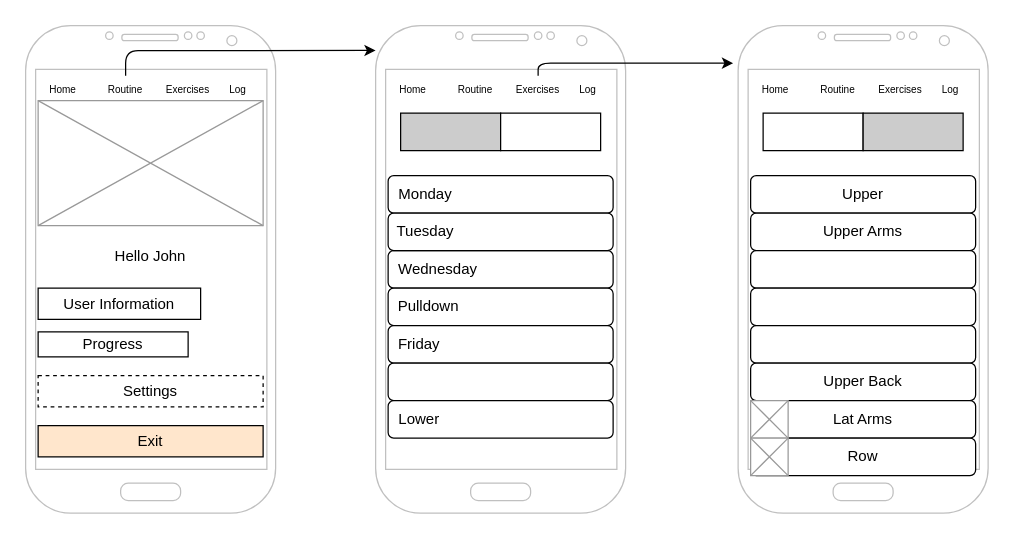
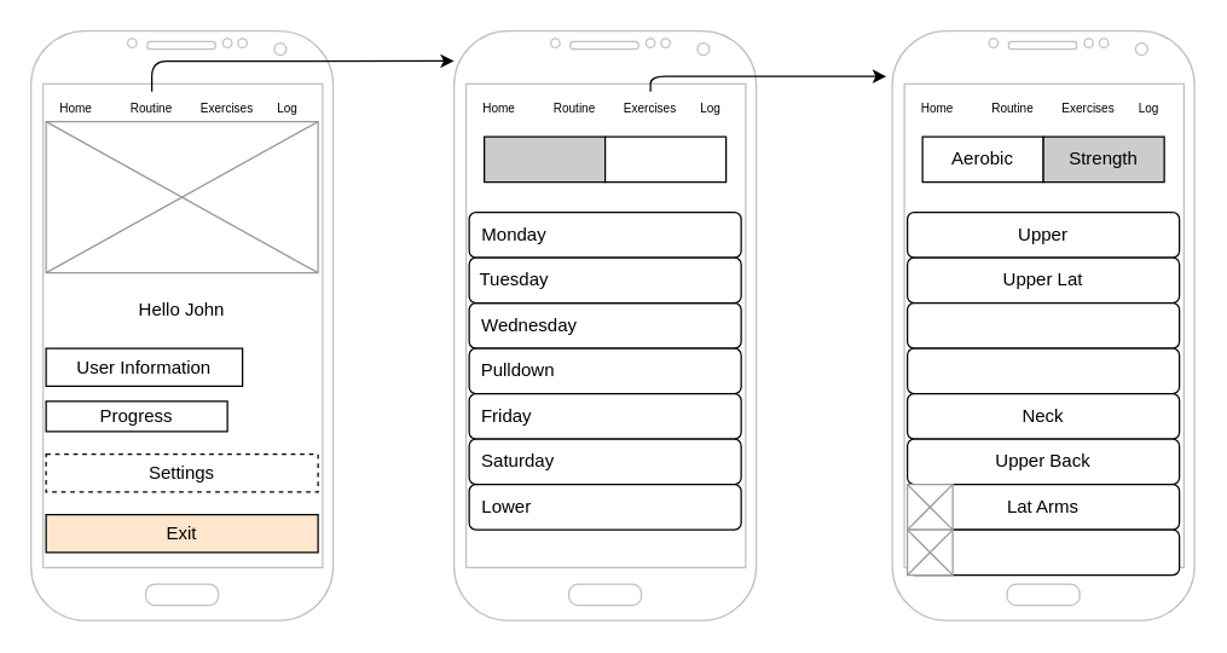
+ <mxCell id="9" value="Aerobic" style="text;html=1;strokeColor=none;fillColor=none;align=center;verticalAlign=middle;whiteSpace=wrap;rounded=0;" parent="1" vertex="1"><mxGeometry x="620" y="95" width="60" height="20" as="geometry" /></mxCell>
+ <mxCell id="10" value="Strength" style="text;html=1;strokeColor=none;fillColor=none;align=center;verticalAlign=middle;whiteSpace=wrap;rounded=0;" parent="1" vertex="1"><mxGeometry x="700" y="95" width="60" height="20" as="geometry" /></mxCell>
- <mxCell id="20" value="Upper Arms" style="text;html=1;strokeColor=none;fillColor=none;align=center;verticalAlign=middle;whiteSpace=wrap;rounded=0;" parent="1" vertex="1"><mxGeometry x="650" y="175" width="80" height="20" as="geometry" /></mxCell>
+ <mxCell id="20" value="Upper Lat" style="text;html=1;strokeColor=none;fillColor=none;align=center;verticalAlign=middle;whiteSpace=wrap;rounded=0;" parent="1" vertex="1"><mxGeometry x="650" y="175" width="80" height="20" as="geometry" /></mxCell>
+ <mxCell id="21" value="Neck" style="text;html=1;strokeColor=none;fillColor=none;align=center;verticalAlign=middle;whiteSpace=wrap;rounded=0;" parent="1" vertex="1"><mxGeometry x="650" y="265" width="80" height="20" as="geometry" /></mxCell>
+ <mxCell id="50" value="Saturday" style="text;html=1;strokeColor=none;fillColor=none;align=center;verticalAlign=middle;whiteSpace=wrap;rounded=0;" parent="1" vertex="1"><mxGeometry x="310" y="295" width="65" height="20" as="geometry" /></mxCell>
- <mxCell id="35" value="Row" style="text;html=1;strokeColor=none;fillColor=none;align=center;verticalAlign=middle;whiteSpace=wrap;rounded=0;" parent="1" vertex="1"><mxGeometry x="670" y="355" width="40" height="20" as="geometry" /></mxCell>
